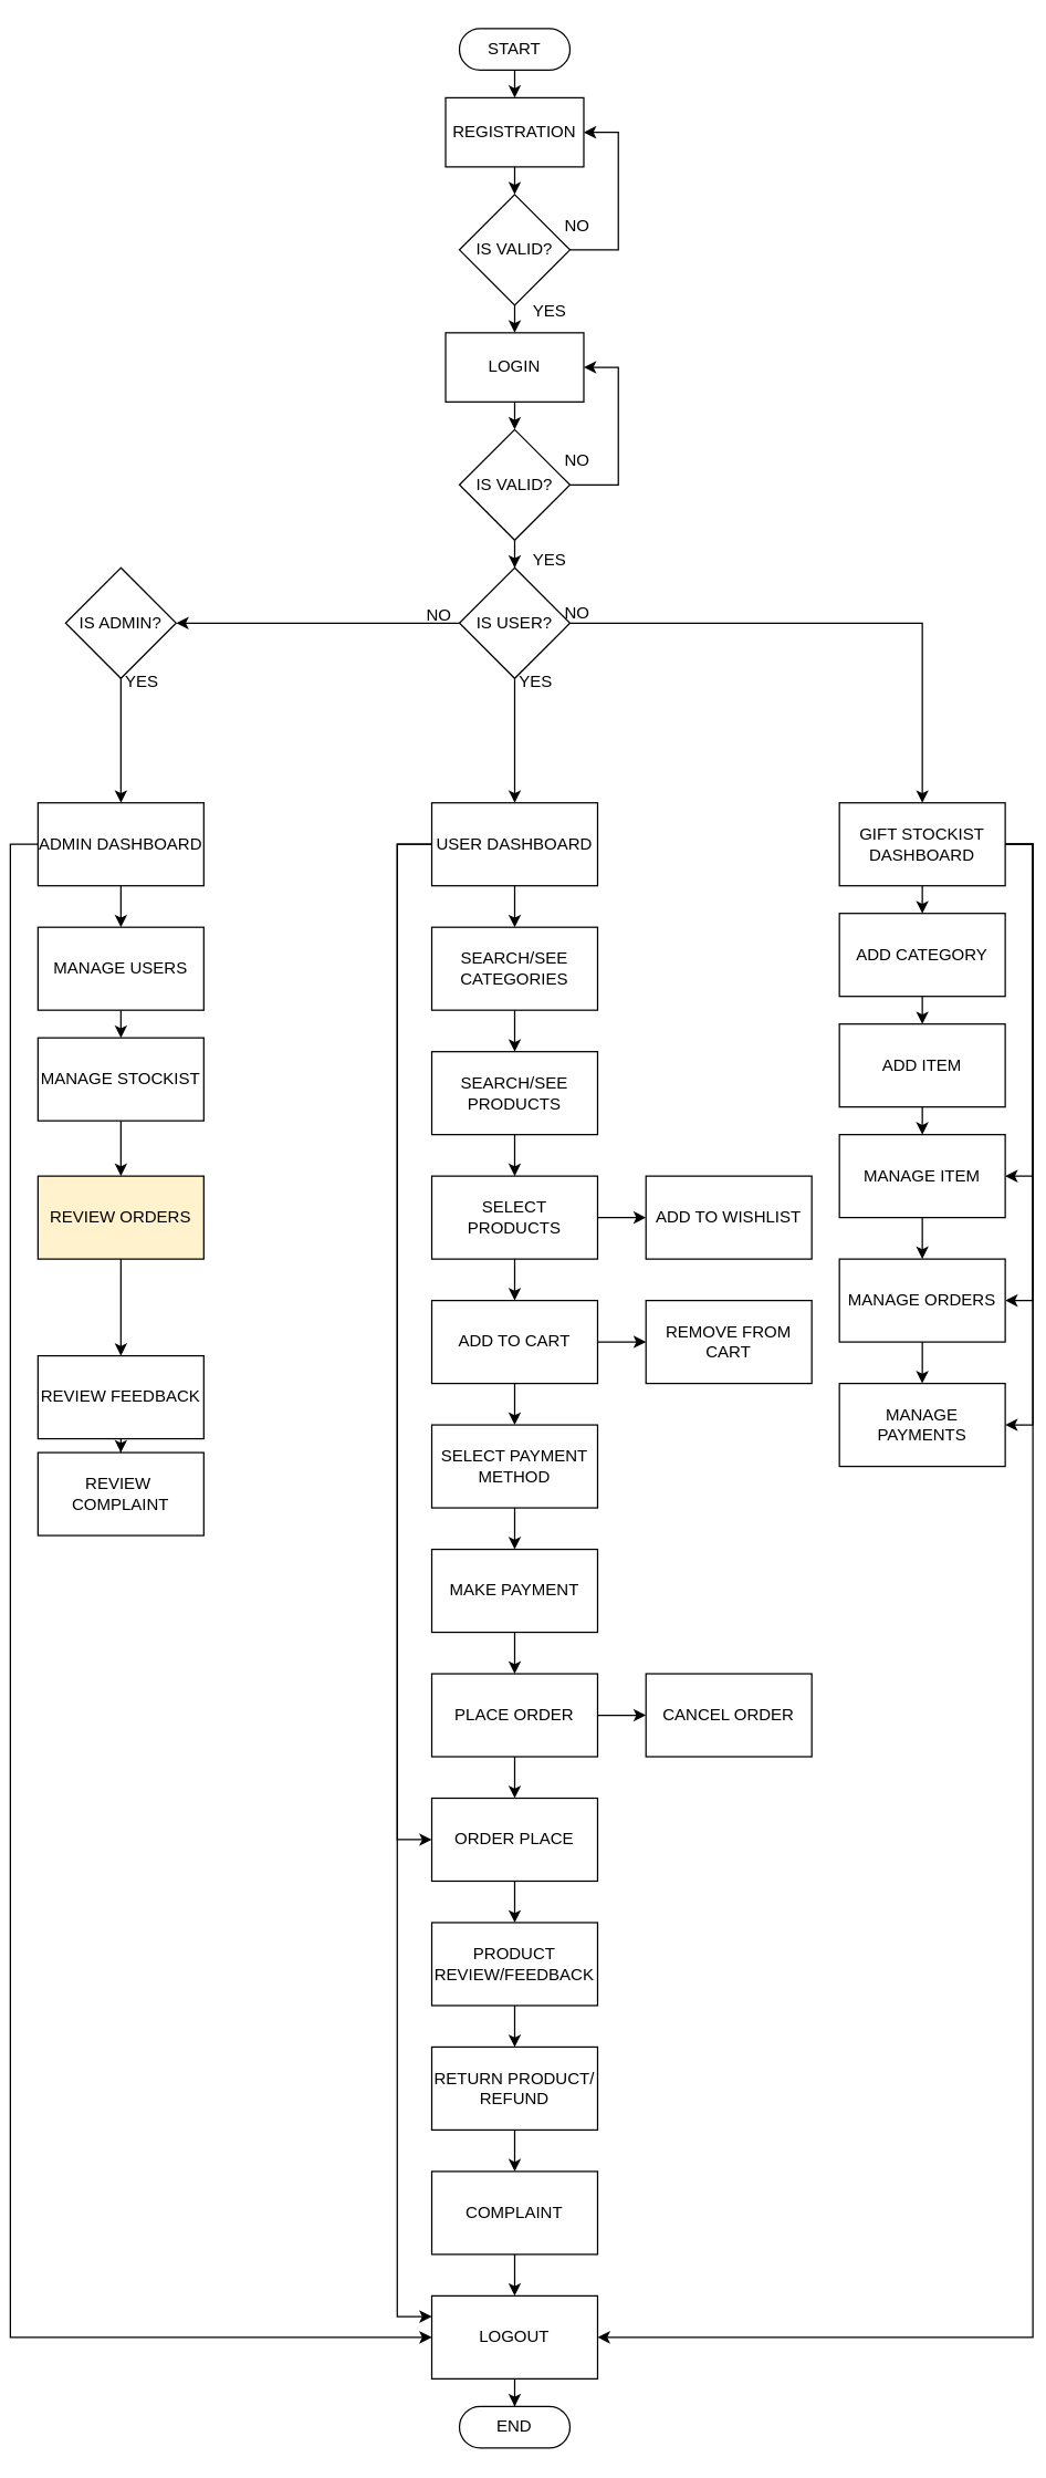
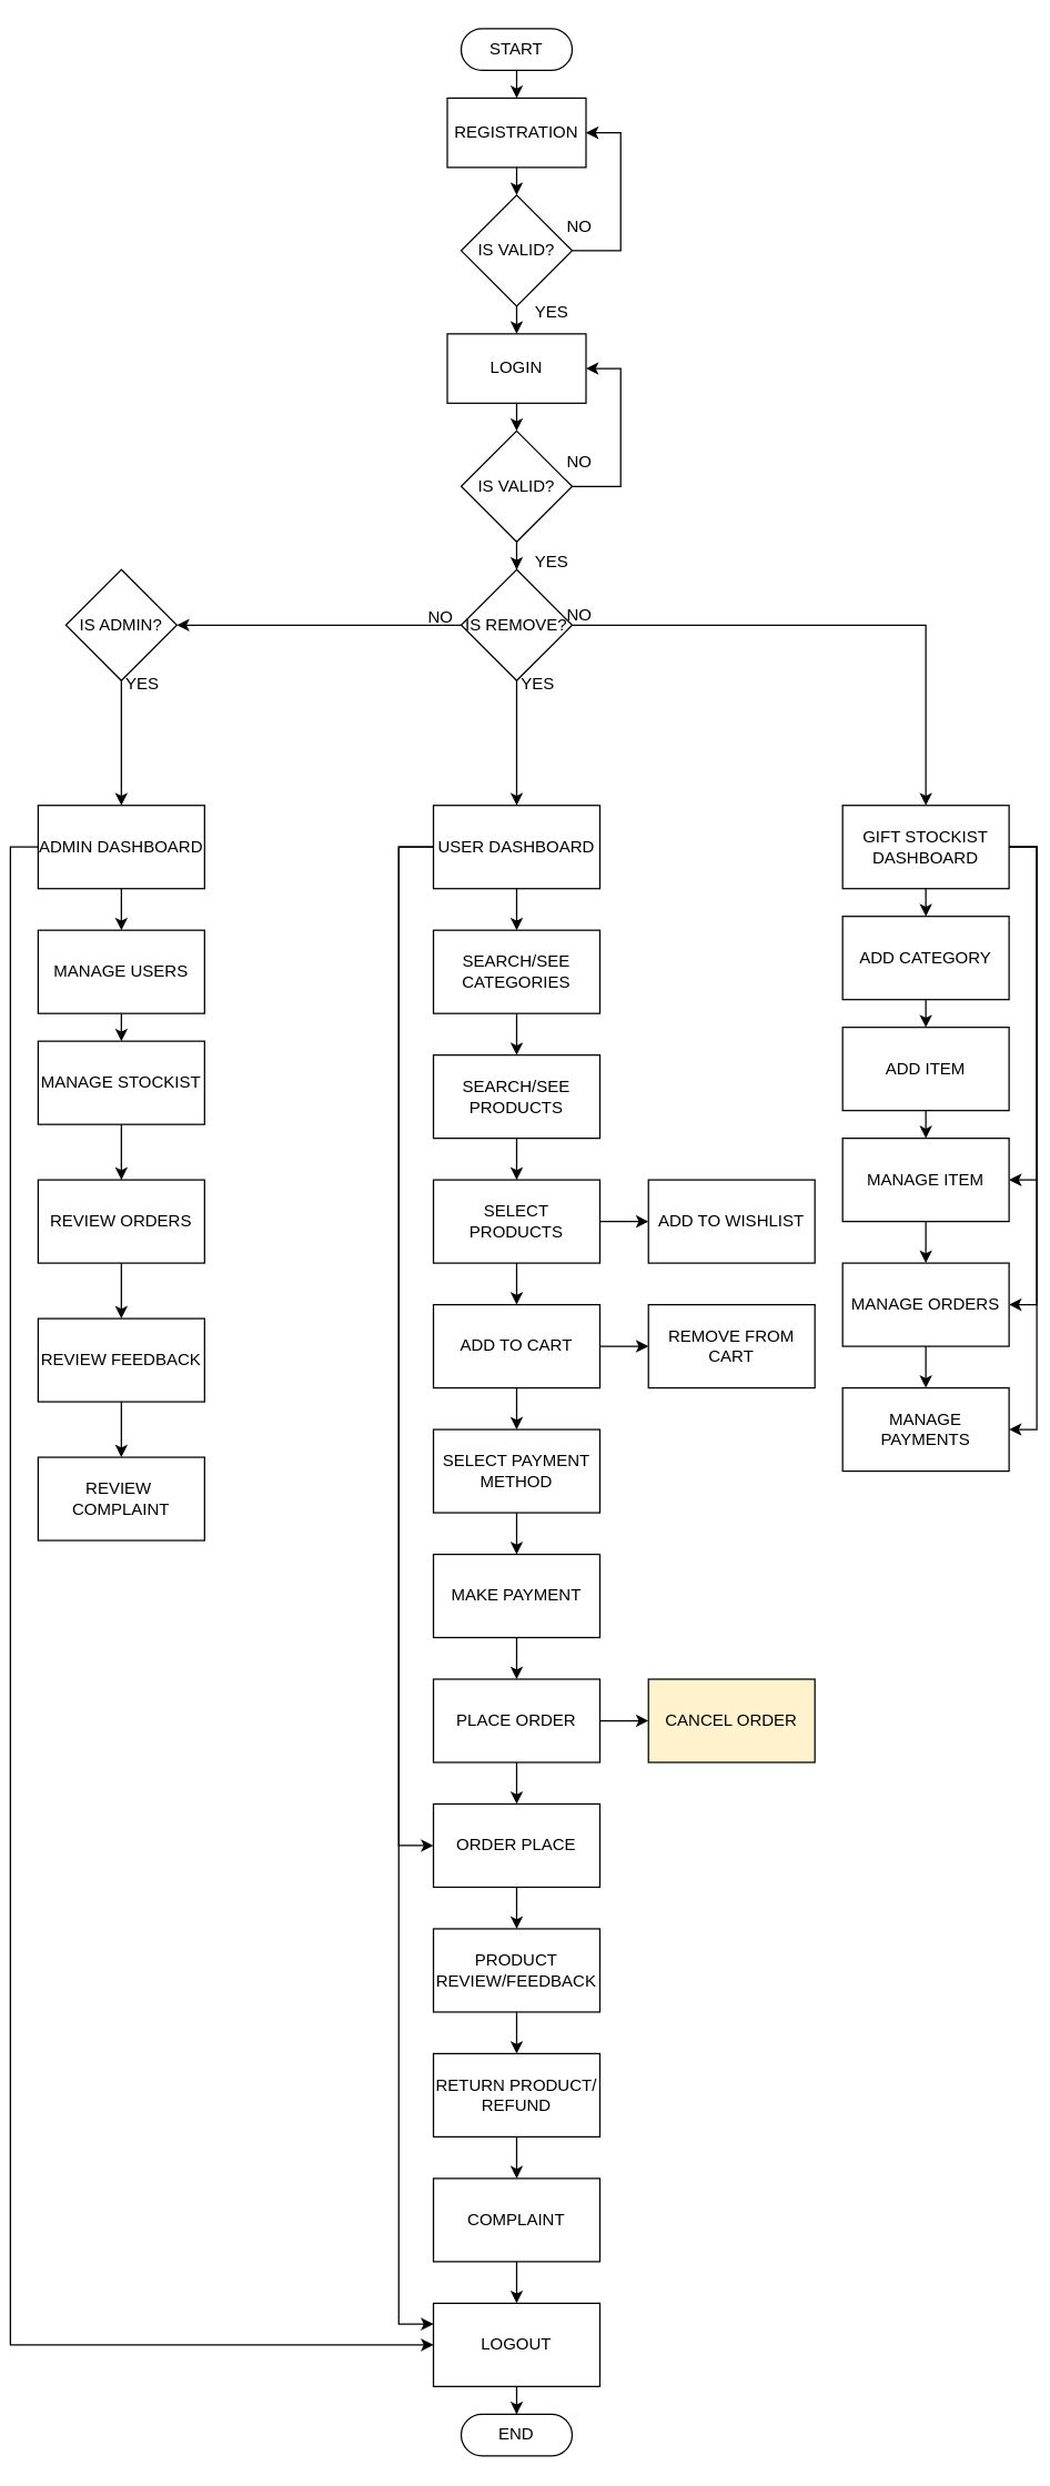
- <mxCell id="19" value="IS USER?" style="rhombus;whiteSpace=wrap;html=1;" parent="1" vertex="1"><mxGeometry x="325" y="410" width="80" height="80" as="geometry" /></mxCell>
+ <mxCell id="19" value="IS REMOVE?" style="rhombus;whiteSpace=wrap;html=1;" parent="1" vertex="1"><mxGeometry x="325" y="410" width="80" height="80" as="geometry" /></mxCell>
- <mxCell id="83" value="REVIEW ORDERS" style="whiteSpace=wrap;html=1;fillColor=#fff2cc;" parent="1" vertex="1"><mxGeometry x="20" y="850" width="120" height="60" as="geometry" /></mxCell>
+ <mxCell id="83" value="REVIEW ORDERS" style="whiteSpace=wrap;html=1;" parent="1" vertex="1"><mxGeometry x="20" y="850" width="120" height="60" as="geometry" /></mxCell>
- <mxCell id="85" value="REVIEW FEEDBACK" style="whiteSpace=wrap;html=1;" parent="1" vertex="1"><mxGeometry x="20" y="980" width="120" height="60" as="geometry" /></mxCell>
+ <mxCell id="85" value="REVIEW FEEDBACK" style="whiteSpace=wrap;html=1;" parent="1" vertex="1"><mxGeometry x="20" y="950" width="120" height="60" as="geometry" /></mxCell>
- <mxCell id="60" value="CANCEL ORDER" style="whiteSpace=wrap;html=1;" parent="1" vertex="1"><mxGeometry x="460" y="1210" width="120" height="60" as="geometry" /></mxCell>
+ <mxCell id="60" value="CANCEL ORDER" style="whiteSpace=wrap;html=1;fillColor=#fff2cc;" parent="1" vertex="1"><mxGeometry x="460" y="1210" width="120" height="60" as="geometry" /></mxCell>
- <mxCell id="29" style="edgeStyle=orthogonalEdgeStyle;rounded=0;orthogonalLoop=1;jettySize=auto;html=1;exitX=1;exitY=0.5;exitDx=0;exitDy=0;entryX=1;entryY=0.5;entryDx=0;entryDy=0;" parent="1" source="34" target="67" edge="1"><mxGeometry relative="1" as="geometry" /></mxCell>
